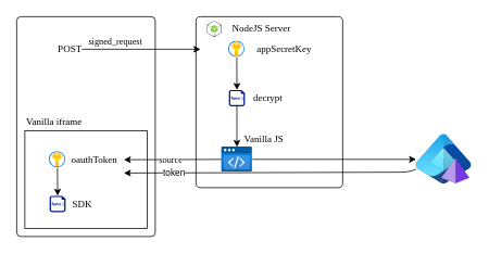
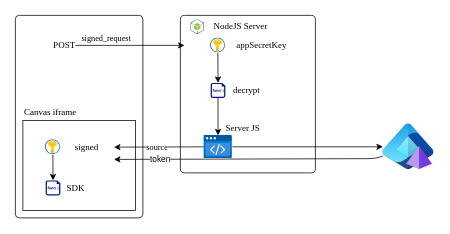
- <mxCell id="21" value="&lt;span style=&quot;color: rgb(0, 0, 0); font-size: 12px; font-style: normal; font-variant-ligatures: normal; font-variant-caps: normal; font-weight: 400; letter-spacing: normal; orphans: 2; text-align: center; text-indent: 0px; text-transform: none; widows: 2; word-spacing: 0px; -webkit-text-stroke-width: 0px; white-space: normal; background-color: rgb(251, 251, 251); text-decoration-thickness: initial; text-decoration-style: initial; text-decoration-color: initial; float: none; display: inline !important;&quot;&gt;Vanilla iframe&lt;/span&gt;" style="text;whiteSpace=wrap;html=1;fontFamily=Tahoma;" parent="1" vertex="1"><mxGeometry x="30.2" y="135" width="80" height="40" as="geometry" /></mxCell>
+ <mxCell id="21" value="&lt;span style=&quot;color: rgb(0, 0, 0); font-size: 12px; font-style: normal; font-variant-ligatures: normal; font-variant-caps: normal; font-weight: 400; letter-spacing: normal; orphans: 2; text-align: center; text-indent: 0px; text-transform: none; widows: 2; word-spacing: 0px; -webkit-text-stroke-width: 0px; white-space: normal; background-color: rgb(251, 251, 251); text-decoration-thickness: initial; text-decoration-style: initial; text-decoration-color: initial; float: none; display: inline !important;&quot;&gt;Canvas iframe&lt;/span&gt;" style="text;whiteSpace=wrap;html=1;fontFamily=Tahoma;" parent="1" vertex="1"><mxGeometry x="30.2" y="135" width="80" height="40" as="geometry" /></mxCell>
- <mxCell id="18" value="Vanilla JS" style="text;html=1;align=center;verticalAlign=middle;resizable=0;points=[];autosize=1;strokeColor=none;fillColor=none;fontFamily=Tahoma;" parent="1" vertex="1"><mxGeometry x="287.5" y="155.5" width="70" height="30" as="geometry" /></mxCell>
+ <mxCell id="18" value="Server JS" style="text;html=1;align=center;verticalAlign=middle;resizable=0;points=[];autosize=1;strokeColor=none;fillColor=none;fontFamily=Tahoma;" parent="1" vertex="1"><mxGeometry x="287.5" y="155.5" width="70" height="30" as="geometry" /></mxCell>
- <mxCell id="24" value="oauthToken" style="text;html=1;align=center;verticalAlign=middle;resizable=0;points=[];autosize=1;strokeColor=none;fillColor=none;fontFamily=Tahoma;" parent="1" vertex="1"><mxGeometry x="75" y="180.5" width="80" height="30" as="geometry" /></mxCell>
+ <mxCell id="24" value="signed" style="text;html=1;align=center;verticalAlign=middle;resizable=0;points=[];autosize=1;strokeColor=none;fillColor=none;fontFamily=Tahoma;" parent="1" vertex="1"><mxGeometry x="75" y="180.5" width="80" height="30" as="geometry" /></mxCell>
